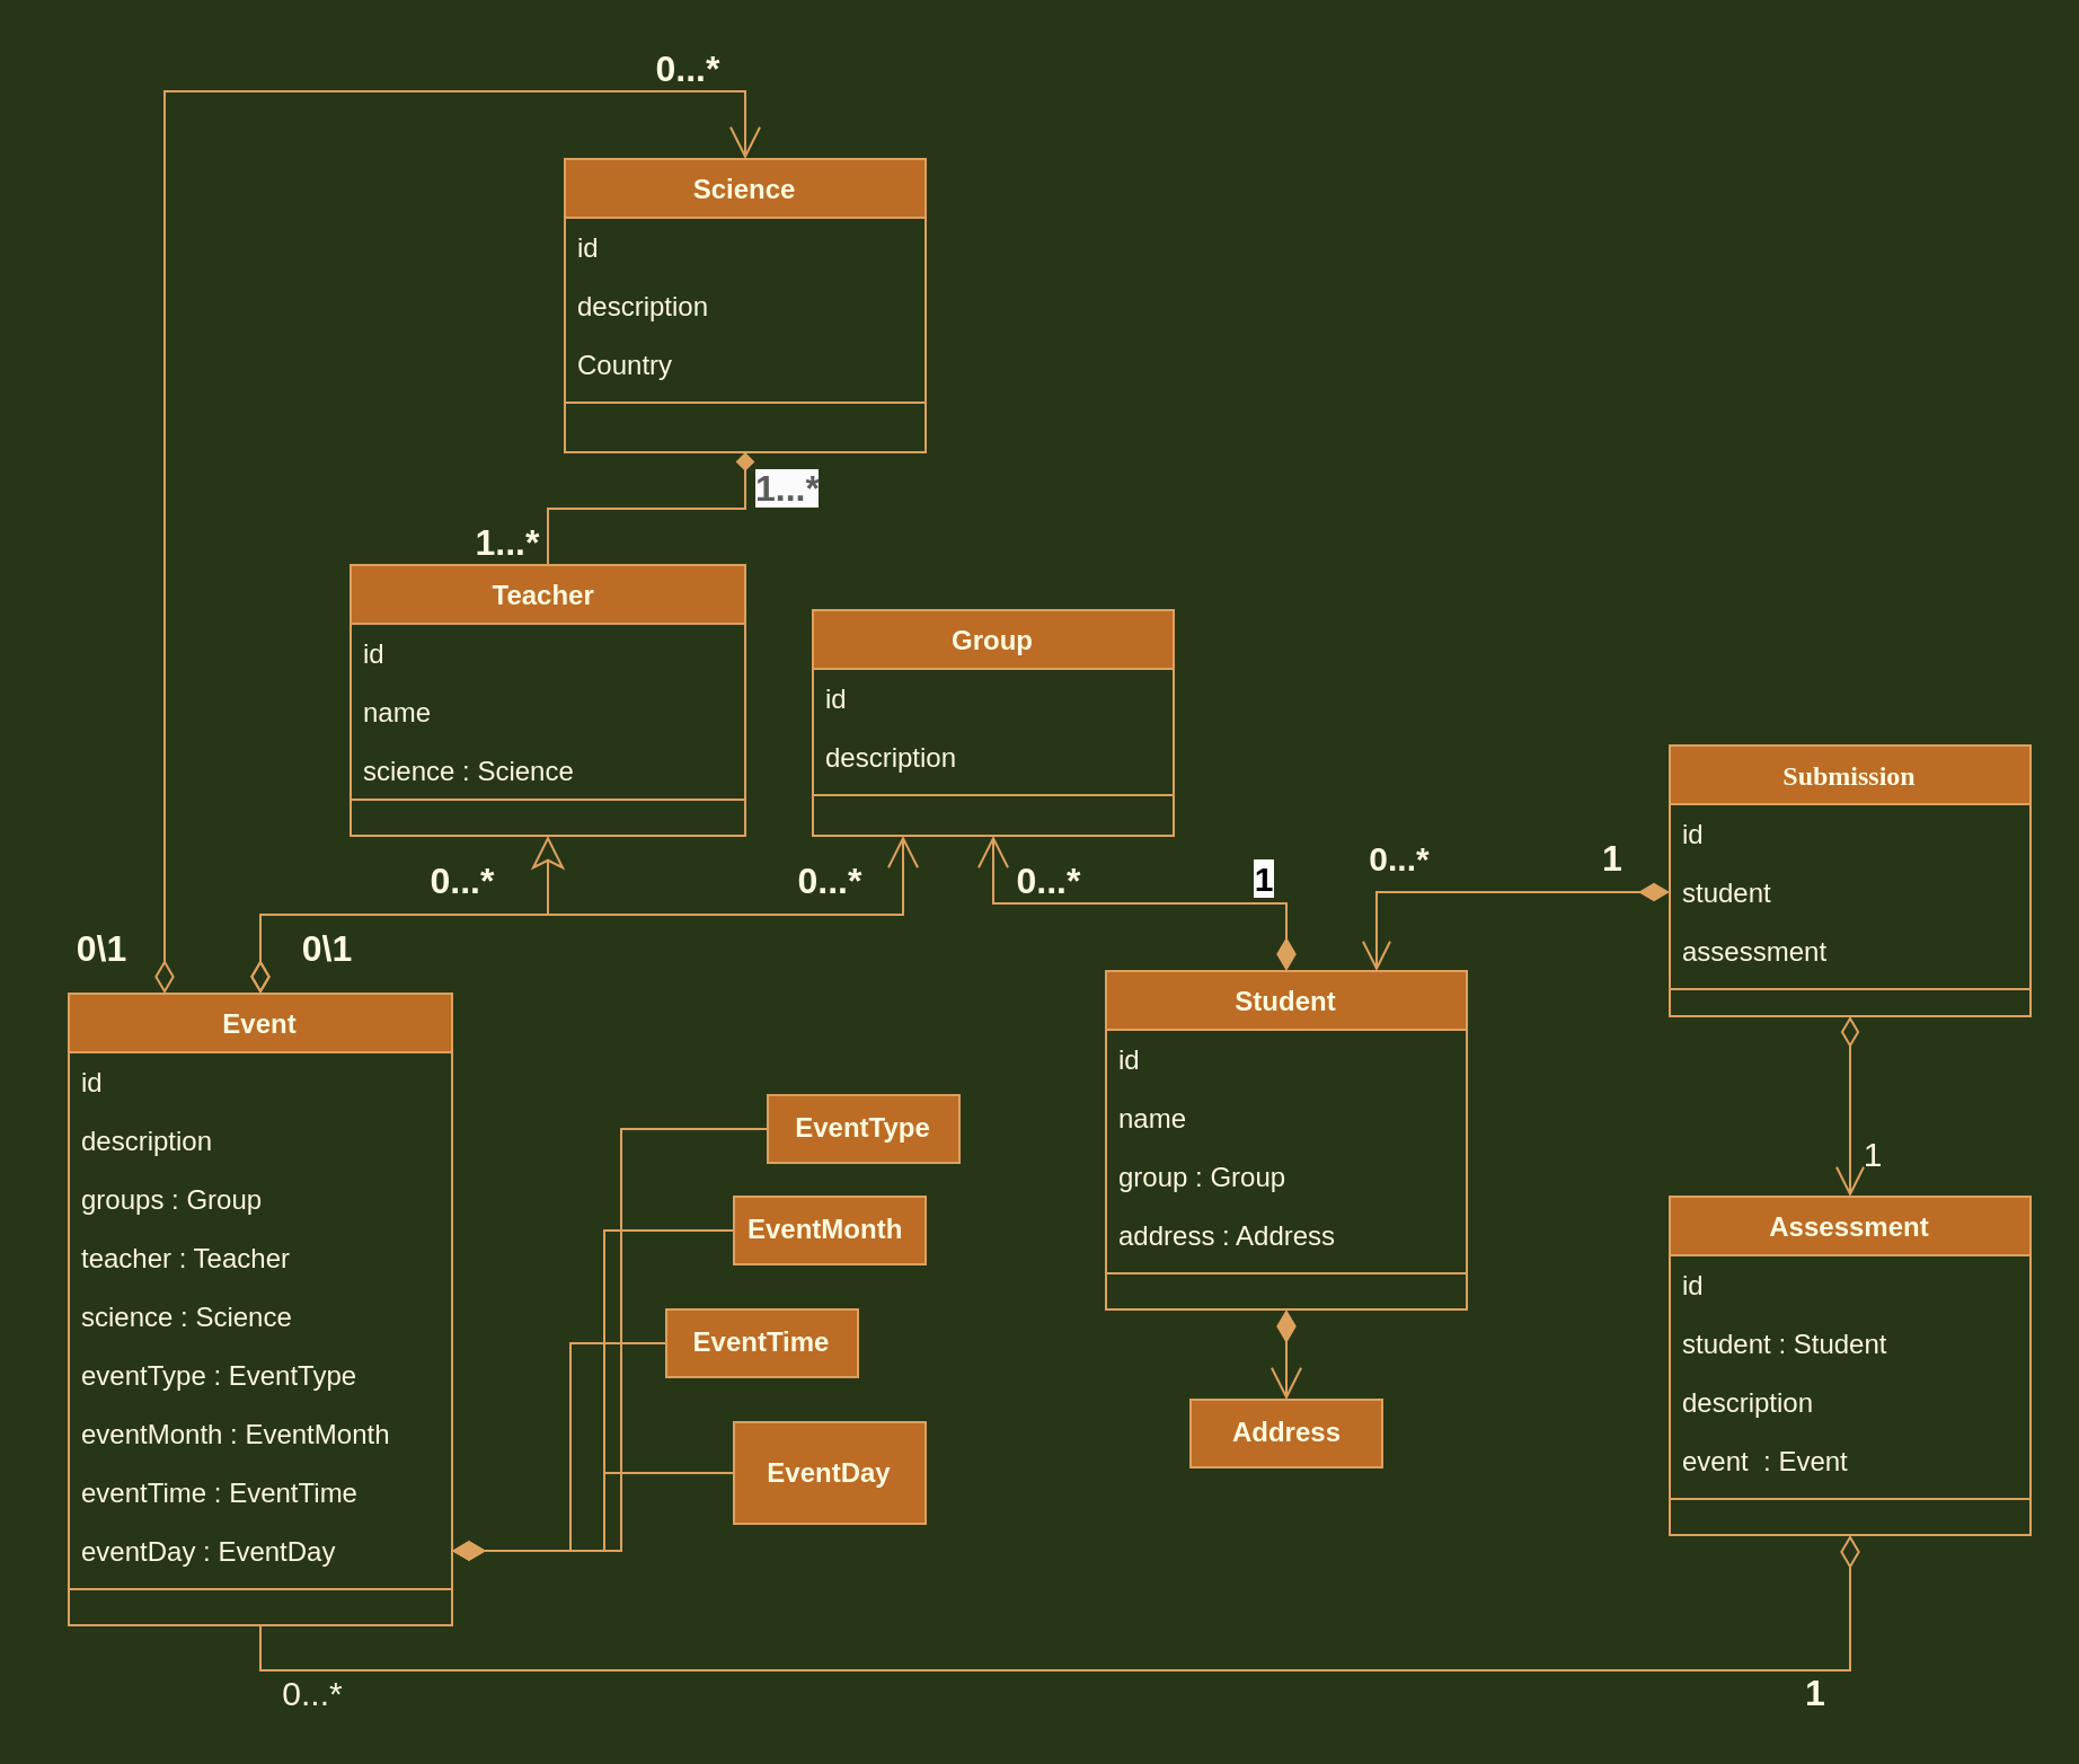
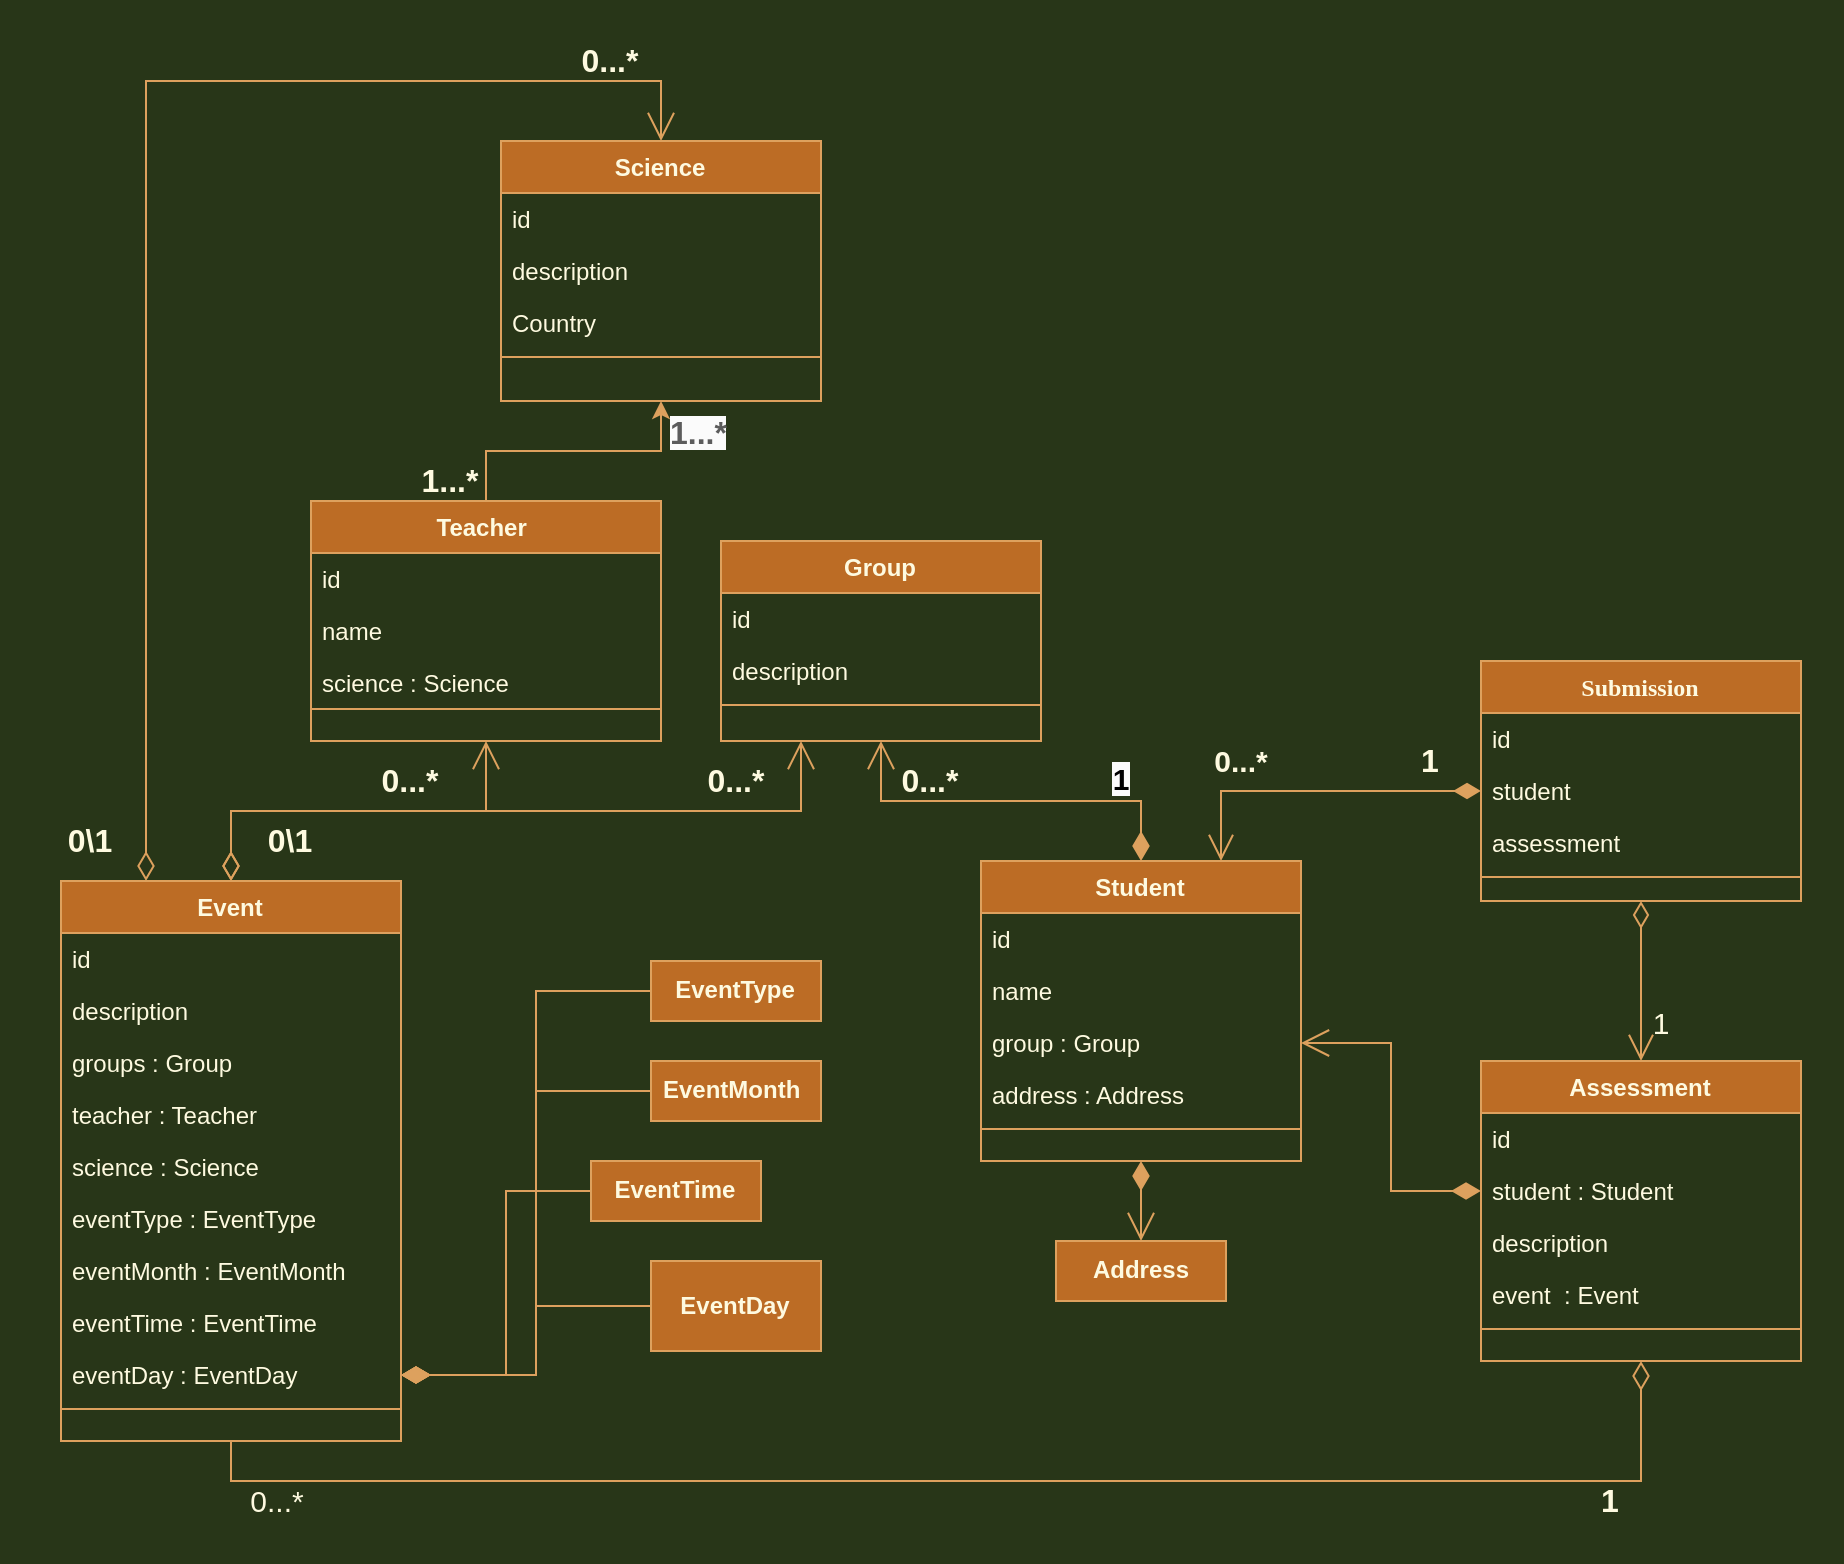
- <mxCell id="13" style="edgeStyle=orthogonalEdgeStyle;rounded=0;orthogonalLoop=1;jettySize=auto;html=1;exitX=0.5;exitY=0;exitDx=0;exitDy=0;entryX=0.5;entryY=1;entryDx=0;entryDy=0;labelBackgroundColor=none;fontColor=#FEFAE0;strokeColor=#DDA15E;curveFitting=1;jiggle=2;endArrow=diamond;" parent="1" source="14" target="2" edge="1"><mxGeometry relative="1" as="geometry"><mxPoint x="165" y="220" as="targetPoint" /></mxGeometry></mxCell>
+ <mxCell id="13" style="edgeStyle=orthogonalEdgeStyle;rounded=0;orthogonalLoop=1;jettySize=auto;html=1;exitX=0.5;exitY=0;exitDx=0;exitDy=0;entryX=0.5;entryY=1;entryDx=0;entryDy=0;labelBackgroundColor=none;fontColor=#FEFAE0;strokeColor=#DDA15E;curveFitting=1;jiggle=2;" parent="1" source="14" target="2" edge="1"><mxGeometry relative="1" as="geometry"><mxPoint x="165" y="220" as="targetPoint" /></mxGeometry></mxCell>
- <mxCell id="20" style="edgeStyle=orthogonalEdgeStyle;rounded=0;orthogonalLoop=1;jettySize=auto;html=1;exitX=0.5;exitY=0;exitDx=0;exitDy=0;entryX=0.5;entryY=1;entryDx=0;entryDy=0;strokeColor=#DDA15E;fontColor=#FEFAE0;endSize=12;startSize=12;startArrow=diamondThin;startFill=0;endArrow=classic;endFill=0;curveFitting=1;jiggle=2;labelBackgroundColor=#283618;" parent="1" source="23" target="14" edge="1"><mxGeometry relative="1" as="geometry" /></mxCell>
+ <mxCell id="20" style="edgeStyle=orthogonalEdgeStyle;rounded=0;orthogonalLoop=1;jettySize=auto;html=1;exitX=0.5;exitY=0;exitDx=0;exitDy=0;entryX=0.5;entryY=1;entryDx=0;entryDy=0;strokeColor=#DDA15E;fontColor=#FEFAE0;endSize=12;startSize=12;startArrow=diamondThin;startFill=0;endArrow=open;endFill=0;curveFitting=1;jiggle=2;labelBackgroundColor=#283618;" parent="1" source="23" target="14" edge="1"><mxGeometry relative="1" as="geometry" /></mxCell>
- <mxCell id="63" value="&lt;b&gt;EventType&lt;/b&gt;" style="html=1;whiteSpace=wrap;strokeColor=#DDA15E;fontColor=#FEFAE0;fillColor=#BC6C25;rounded=0;curveFitting=1;jiggle=2;" parent="1" vertex="1"><mxGeometry x="340" y="485" width="85" height="30" as="geometry" /></mxCell>
+ <mxCell id="63" value="&lt;b&gt;EventType&lt;/b&gt;" style="html=1;whiteSpace=wrap;strokeColor=#DDA15E;fontColor=#FEFAE0;fillColor=#BC6C25;rounded=0;curveFitting=1;jiggle=2;" parent="1" vertex="1"><mxGeometry x="325" y="480" width="85" height="30" as="geometry" /></mxCell>
+ <mxCell id="45" style="edgeStyle=orthogonalEdgeStyle;rounded=0;orthogonalLoop=1;jettySize=auto;html=1;exitX=0;exitY=0.5;exitDx=0;exitDy=0;entryX=1;entryY=0.5;entryDx=0;entryDy=0;strokeColor=#DDA15E;fontColor=#FEFAE0;endSize=12;startSize=12;endArrow=open;endFill=0;startArrow=diamondThin;startFill=1;curveFitting=1;jiggle=2;labelBackgroundColor=#283618;" parent="1" source="48" target="42" edge="1"><mxGeometry relative="1" as="geometry" /></mxCell>
